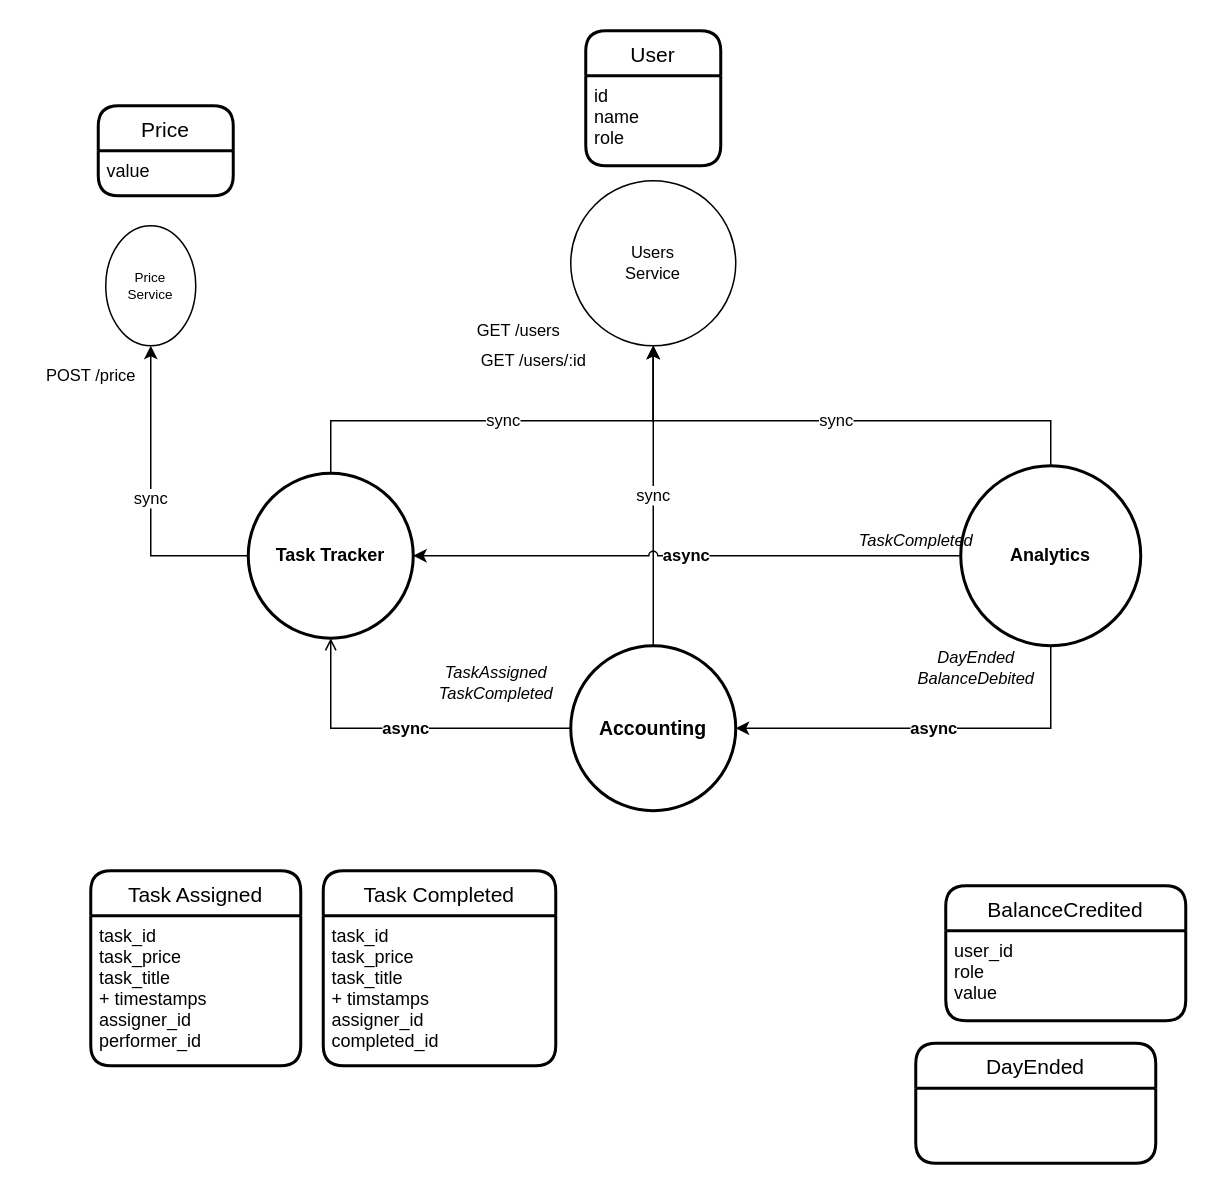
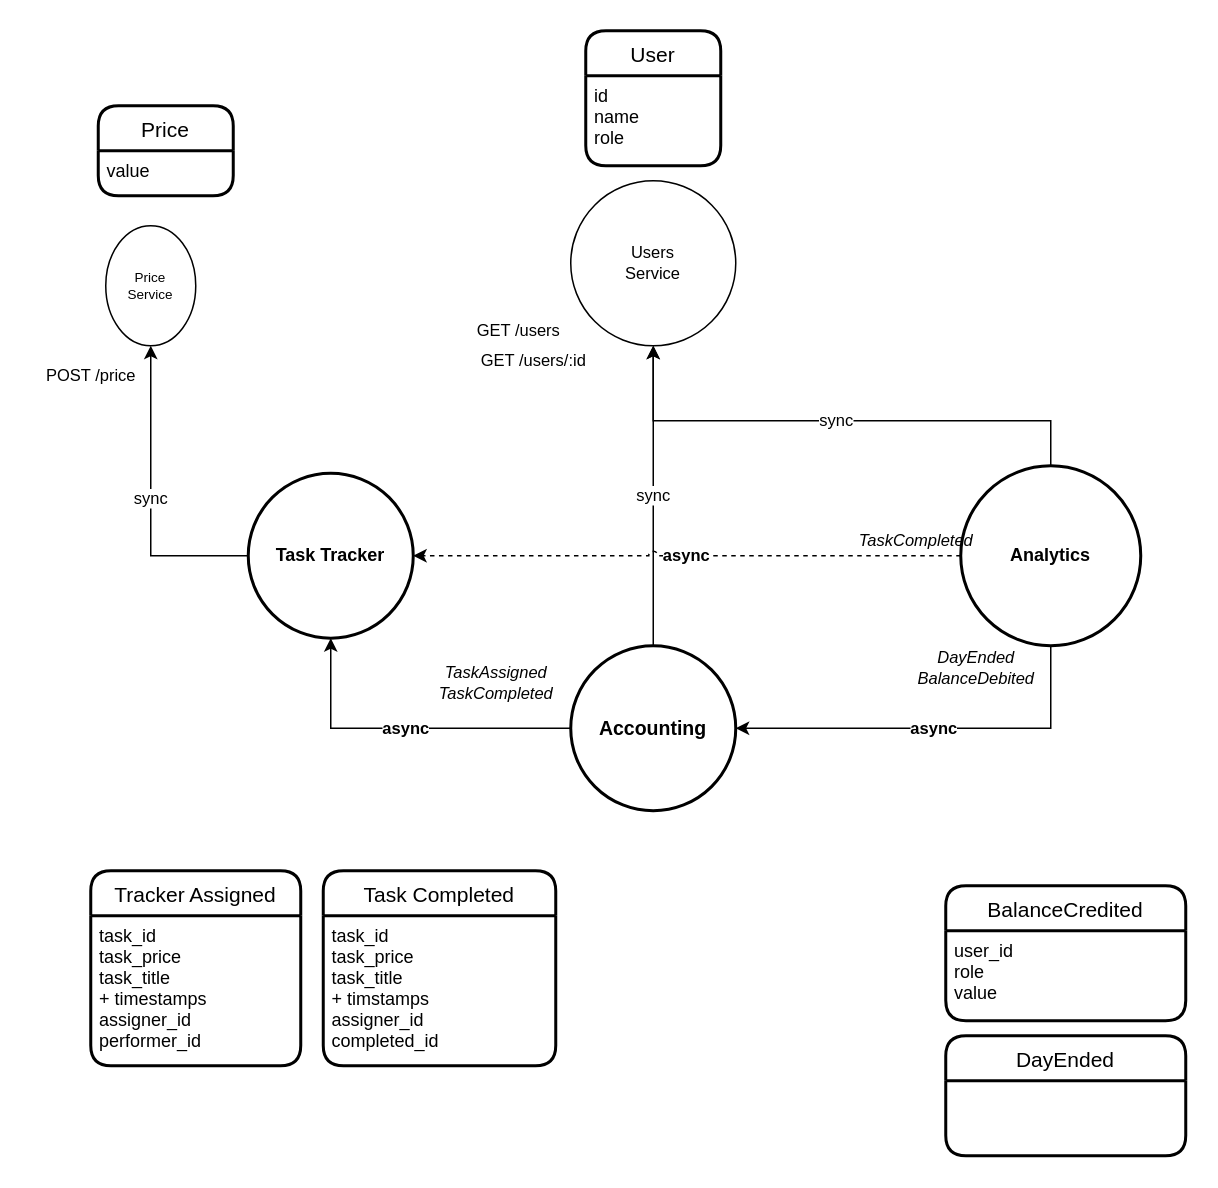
- <mxCell id="4" value="sync" style="edgeStyle=orthogonalEdgeStyle;rounded=0;orthogonalLoop=1;jettySize=auto;html=1;fontSize=11;exitX=0.5;exitY=0;exitDx=0;exitDy=0;" edge="1" parent="1" source="5" target="9"><mxGeometry relative="1" as="geometry"><Array as="points"><mxPoint x="220" y="280" /><mxPoint x="435" y="280" /></Array></mxGeometry></mxCell>
- <mxCell id="21" value="async" style="edgeStyle=elbowEdgeStyle;rounded=0;orthogonalLoop=1;jettySize=auto;html=1;fontSize=11;fontStyle=1;jumpStyle=arc;" edge="1" parent="1" source="24" target="5"><mxGeometry relative="1" as="geometry" /></mxCell>
+ <mxCell id="21" value="async" style="edgeStyle=elbowEdgeStyle;rounded=0;orthogonalLoop=1;jettySize=auto;html=1;fontSize=11;fontStyle=1;jumpStyle=arc;dashed=1;" edge="1" parent="1" source="24" target="5"><mxGeometry relative="1" as="geometry" /></mxCell>
- <mxCell id="6" value="async" style="edgeStyle=orthogonalEdgeStyle;rounded=0;orthogonalLoop=1;jettySize=auto;html=1;fontSize=11;fontStyle=1;endArrow=open;" edge="1" parent="1" source="8" target="5"><mxGeometry relative="1" as="geometry" /></mxCell>
+ <mxCell id="6" value="async" style="edgeStyle=orthogonalEdgeStyle;rounded=0;orthogonalLoop=1;jettySize=auto;html=1;fontSize=11;fontStyle=1" edge="1" parent="1" source="8" target="5"><mxGeometry relative="1" as="geometry" /></mxCell>
- <mxCell id="10" value="Task Assigned" style="swimlane;childLayout=stackLayout;horizontal=1;startSize=30;horizontalStack=0;rounded=1;fontSize=14;fontStyle=0;strokeWidth=2;resizeParent=0;resizeLast=1;shadow=0;dashed=0;align=center;" vertex="1" parent="1"><mxGeometry x="60" y="580" width="140" height="130" as="geometry" /></mxCell>
+ <mxCell id="10" value="Tracker Assigned" style="swimlane;childLayout=stackLayout;horizontal=1;startSize=30;horizontalStack=0;rounded=1;fontSize=14;fontStyle=0;strokeWidth=2;resizeParent=0;resizeLast=1;shadow=0;dashed=0;align=center;" vertex="1" parent="1"><mxGeometry x="60" y="580" width="140" height="130" as="geometry" /></mxCell>
- <mxCell id="28" value="DayEnded" style="swimlane;childLayout=stackLayout;horizontal=1;startSize=30;horizontalStack=0;rounded=1;fontSize=14;fontStyle=0;strokeWidth=2;resizeParent=0;resizeLast=1;shadow=0;dashed=0;align=center;" vertex="1" parent="1"><mxGeometry x="610" y="695" width="160" height="80" as="geometry" /></mxCell>
+ <mxCell id="28" value="DayEnded" style="swimlane;childLayout=stackLayout;horizontal=1;startSize=30;horizontalStack=0;rounded=1;fontSize=14;fontStyle=0;strokeWidth=2;resizeParent=0;resizeLast=1;shadow=0;dashed=0;align=center;" vertex="1" parent="1"><mxGeometry x="630" y="690" width="160" height="80" as="geometry" /></mxCell>
